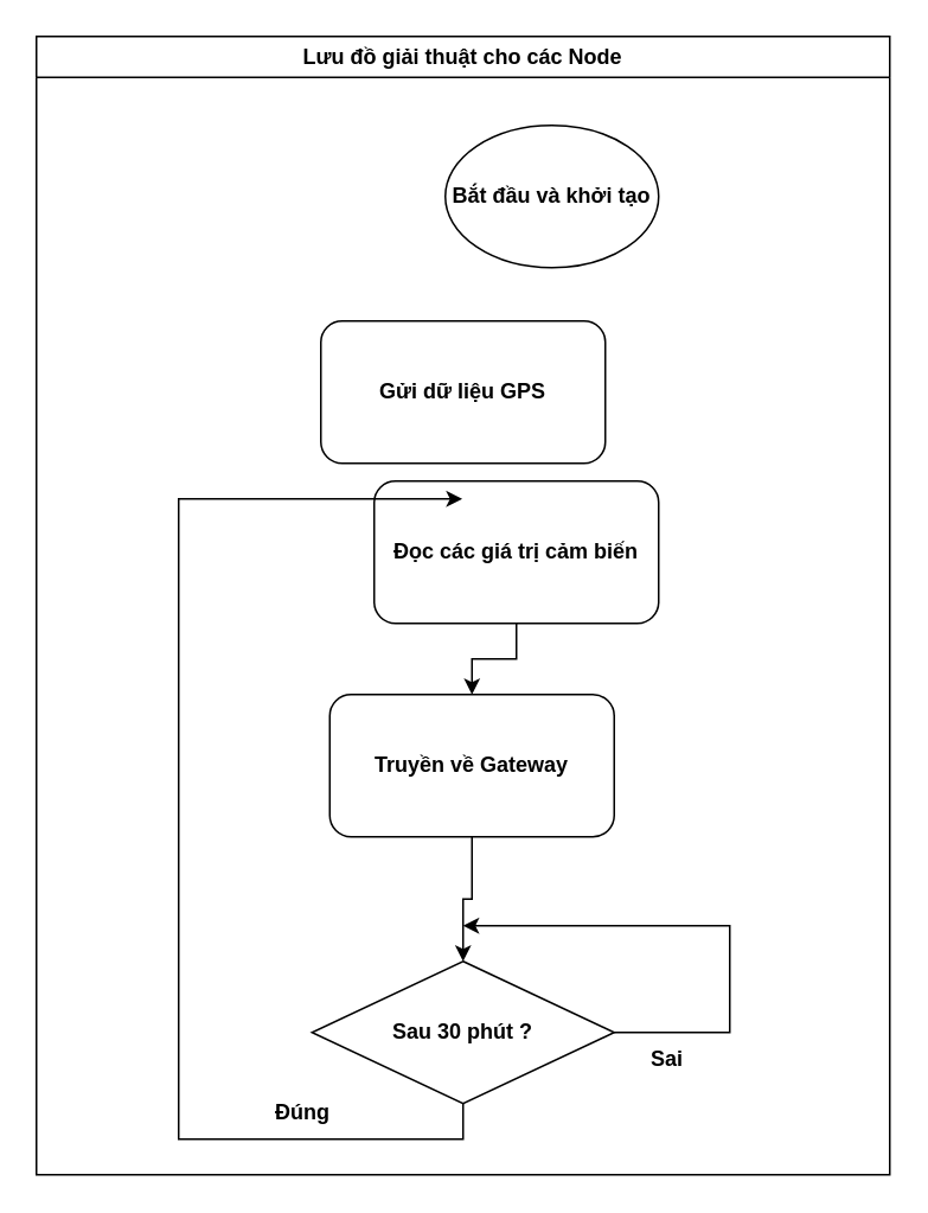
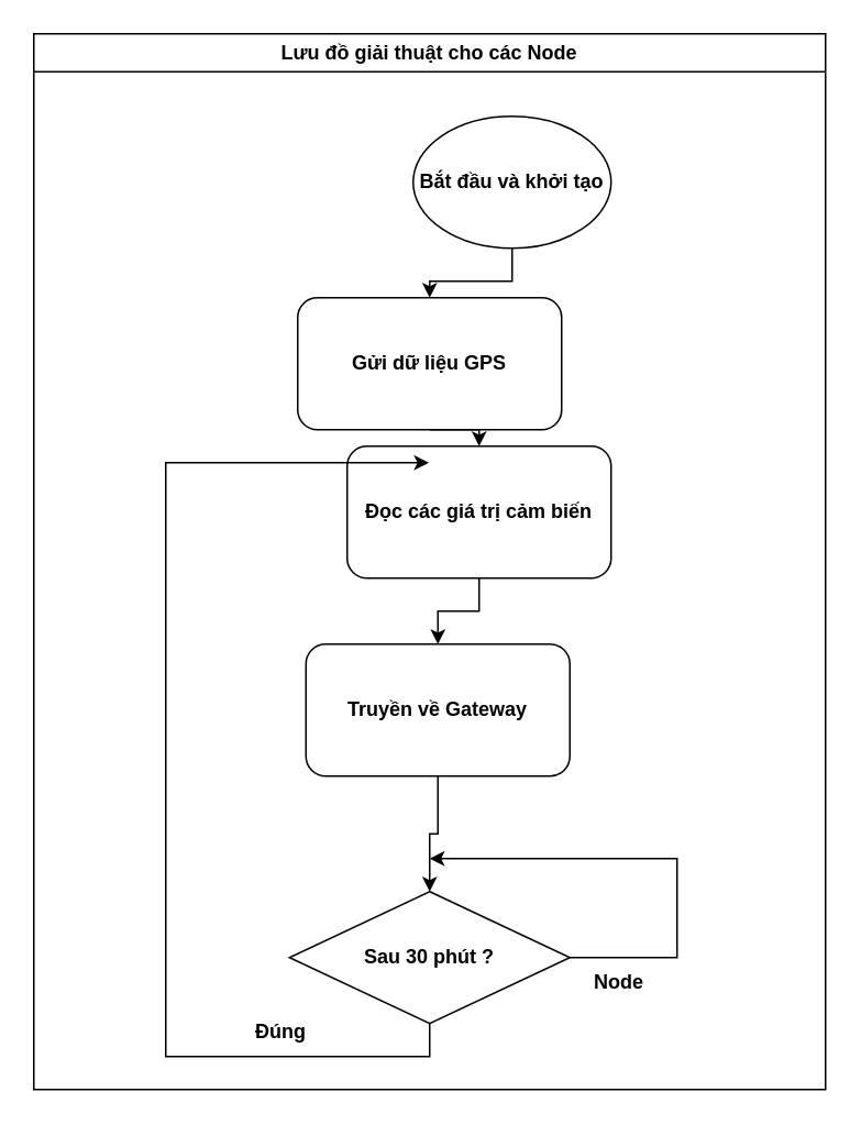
+ <mxCell id="2" style="edgeStyle=orthogonalEdgeStyle;rounded=0;orthogonalLoop=1;jettySize=auto;html=1;exitX=0.5;exitY=1;exitDx=0;exitDy=0;entryX=0.5;entryY=0;entryDx=0;entryDy=0;" edge="1" parent="1" source="3" target="15"><mxGeometry relative="1" as="geometry" /></mxCell>
+ <mxCell id="14" style="edgeStyle=orthogonalEdgeStyle;rounded=0;orthogonalLoop=1;jettySize=auto;html=1;exitX=0.5;exitY=1;exitDx=0;exitDy=0;entryX=0.5;entryY=0;entryDx=0;entryDy=0;" edge="1" parent="1" source="15" target="5"><mxGeometry relative="1" as="geometry" /></mxCell>
- <mxCell id="13" value="&lt;b&gt;Sai&lt;/b&gt;" style="text;html=1;align=center;verticalAlign=middle;whiteSpace=wrap;rounded=0;" vertex="1" parent="4"><mxGeometry x="325" y="560" width="60" height="30" as="geometry" /></mxCell>
+ <mxCell id="13" value="&lt;b&gt;Node&lt;/b&gt;" style="text;html=1;align=center;verticalAlign=middle;whiteSpace=wrap;rounded=0;" vertex="1" parent="4"><mxGeometry x="325" y="560" width="60" height="30" as="geometry" /></mxCell>
